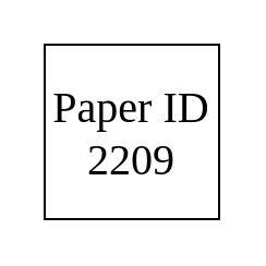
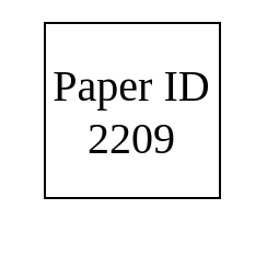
- <mxCell id="2" value="&lt;font face=&quot;Times New Roman&quot; style=&quot;font-size: 20px&quot;&gt;Paper ID&lt;br&gt;2209&lt;/font&gt;" style="whiteSpace=wrap;html=1;aspect=fixed;" vertex="1" parent="1"><mxGeometry x="20" y="20" width="80" height="80" as="geometry" /></mxCell>
+ <mxCell id="2" value="&lt;font face=&quot;Times New Roman&quot; style=&quot;font-size: 20px&quot;&gt;Paper ID&lt;br&gt;2209&lt;/font&gt;" style="whiteSpace=wrap;html=1;aspect=fixed;" vertex="1" parent="1"><mxGeometry x="20" y="10" width="80" height="80" as="geometry" /></mxCell>
